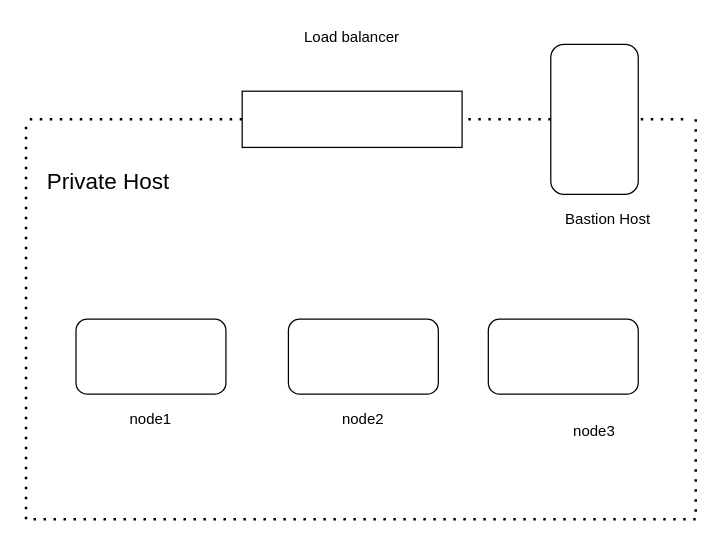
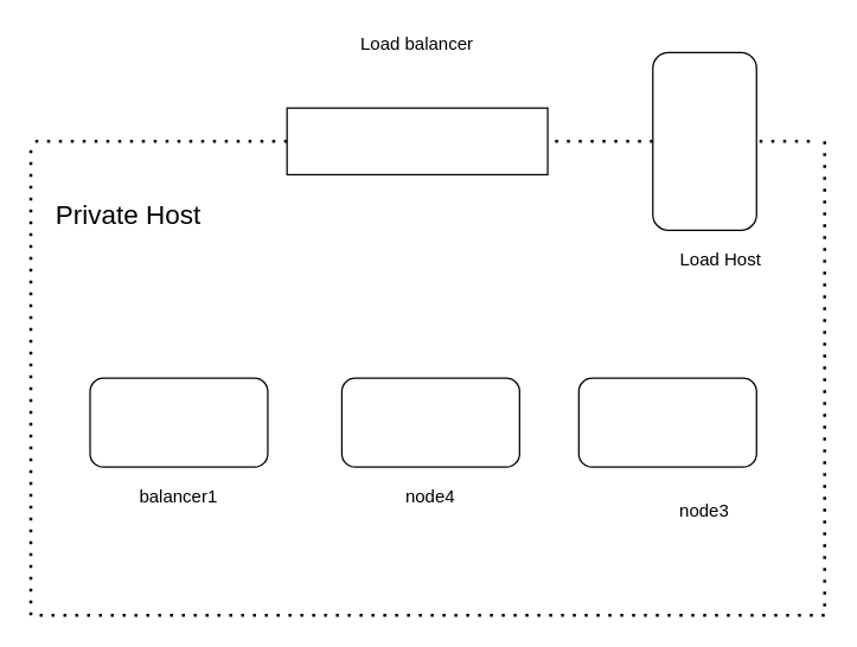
- <mxCell id="10" value="Bastion Host" style="text;html=1;strokeColor=none;fillColor=none;align=center;verticalAlign=middle;whiteSpace=wrap;rounded=0;" vertex="1" parent="1"><mxGeometry x="426" y="165" width="120" height="20" as="geometry" /></mxCell>
+ <mxCell id="10" value="Load Host" style="text;html=1;strokeColor=none;fillColor=none;align=center;verticalAlign=middle;whiteSpace=wrap;rounded=0;" vertex="1" parent="1"><mxGeometry x="426" y="165" width="120" height="20" as="geometry" /></mxCell>
- <mxCell id="11" value="node1" style="text;html=1;strokeColor=none;fillColor=none;align=center;verticalAlign=middle;whiteSpace=wrap;rounded=0;" vertex="1" parent="1"><mxGeometry x="60" y="325" width="120" height="20" as="geometry" /></mxCell>
+ <mxCell id="11" value="balancer1" style="text;html=1;strokeColor=none;fillColor=none;align=center;verticalAlign=middle;whiteSpace=wrap;rounded=0;" vertex="1" parent="1"><mxGeometry x="60" y="325" width="120" height="20" as="geometry" /></mxCell>
- <mxCell id="12" value="node2" style="text;html=1;strokeColor=none;fillColor=none;align=center;verticalAlign=middle;whiteSpace=wrap;rounded=0;" vertex="1" parent="1"><mxGeometry x="230" y="325" width="120" height="20" as="geometry" /></mxCell>
+ <mxCell id="12" value="node4" style="text;html=1;strokeColor=none;fillColor=none;align=center;verticalAlign=middle;whiteSpace=wrap;rounded=0;" vertex="1" parent="1"><mxGeometry x="230" y="325" width="120" height="20" as="geometry" /></mxCell>
